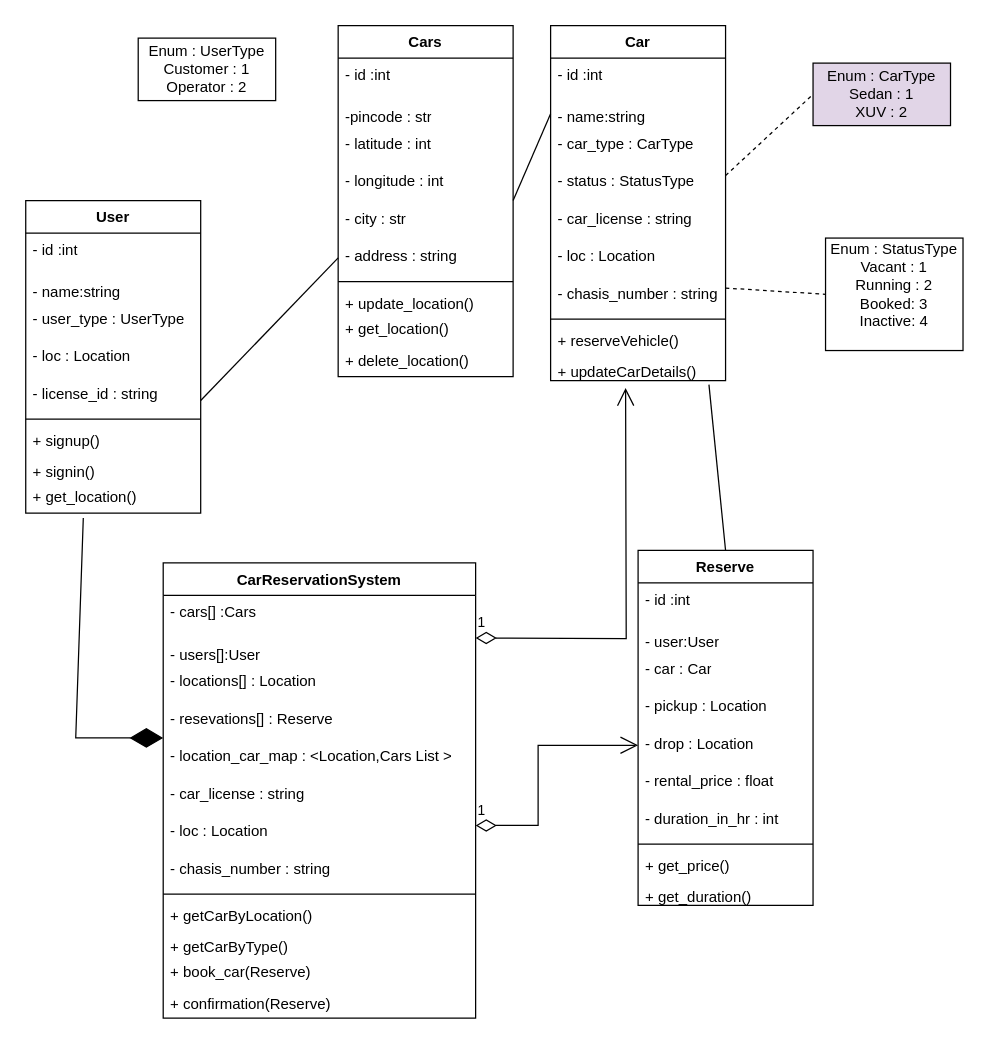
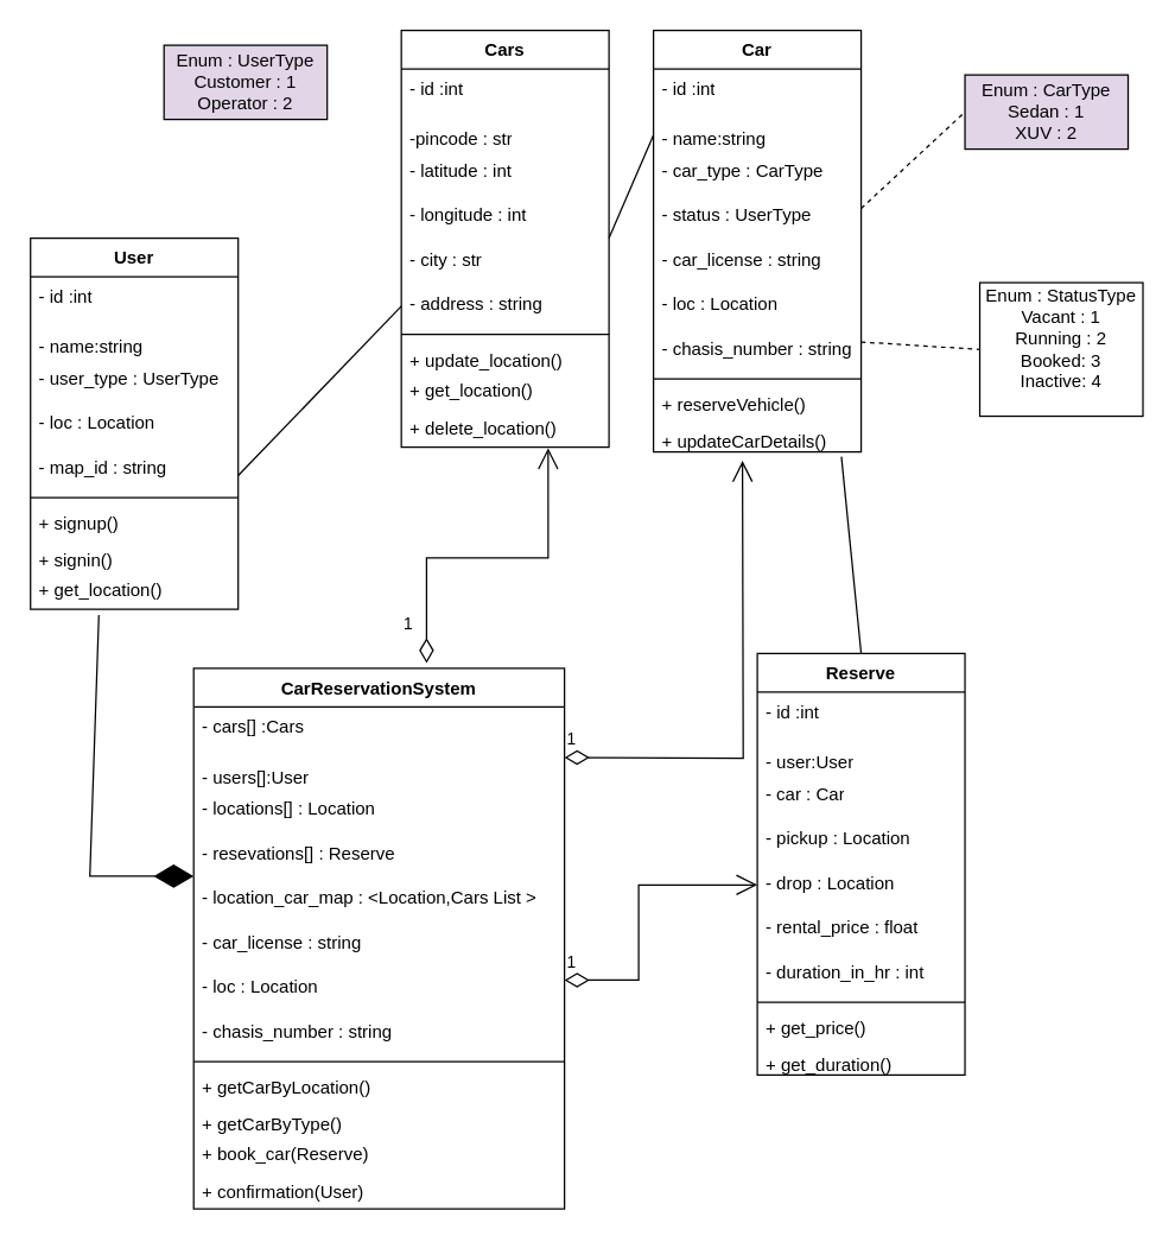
- <mxCell id="2" value="Enum : UserType&lt;br&gt;Customer : 1&lt;br&gt;Operator : 2" style="html=1;whiteSpace=wrap;" vertex="1" parent="1"><mxGeometry x="110" y="30" width="110" height="50" as="geometry" /></mxCell>
+ <mxCell id="2" value="Enum : UserType&lt;br&gt;Customer : 1&lt;br&gt;Operator : 2" style="html=1;whiteSpace=wrap;fillColor=#e1d5e7;" vertex="1" parent="1"><mxGeometry x="110" y="30" width="110" height="50" as="geometry" /></mxCell>
- <mxCell id="17" value="- status : StatusType" style="text;strokeColor=none;fillColor=none;align=left;verticalAlign=top;spacingLeft=4;spacingRight=4;overflow=hidden;rotatable=0;points=[[0,0.5],[1,0.5]];portConstraint=eastwest;whiteSpace=wrap;html=1;" vertex="1" parent="13"><mxGeometry y="110.88" width="140" height="30" as="geometry" /></mxCell>
+ <mxCell id="17" value="- status : UserType" style="text;strokeColor=none;fillColor=none;align=left;verticalAlign=top;spacingLeft=4;spacingRight=4;overflow=hidden;rotatable=0;points=[[0,0.5],[1,0.5]];portConstraint=eastwest;whiteSpace=wrap;html=1;" vertex="1" parent="13"><mxGeometry y="110.88" width="140" height="30" as="geometry" /></mxCell>
- <mxCell id="8" value="- license_id : string" style="text;strokeColor=none;fillColor=none;align=left;verticalAlign=top;spacingLeft=4;spacingRight=4;overflow=hidden;rotatable=0;points=[[0,0.5],[1,0.5]];portConstraint=eastwest;whiteSpace=wrap;html=1;" vertex="1" parent="3"><mxGeometry y="140.88" width="140" height="30" as="geometry" /></mxCell>
+ <mxCell id="8" value="- map_id : string" style="text;strokeColor=none;fillColor=none;align=left;verticalAlign=top;spacingLeft=4;spacingRight=4;overflow=hidden;rotatable=0;points=[[0,0.5],[1,0.5]];portConstraint=eastwest;whiteSpace=wrap;html=1;" vertex="1" parent="3"><mxGeometry y="140.88" width="140" height="30" as="geometry" /></mxCell>
+ <mxCell id="69" value="1" style="endArrow=open;html=1;endSize=12;startArrow=diamondThin;startSize=14;startFill=0;edgeStyle=orthogonalEdgeStyle;align=left;verticalAlign=bottom;rounded=0;entryX=0.707;entryY=1.024;entryDx=0;entryDy=0;entryPerimeter=0;exitX=0.628;exitY=-0.01;exitDx=0;exitDy=0;exitPerimeter=0;" edge="1" parent="1" source="37" target="34"><mxGeometry x="-0.856" y="17" relative="1" as="geometry"><mxPoint x="240" y="440" as="sourcePoint" /><mxPoint x="370" y="310" as="targetPoint" /><mxPoint y="-1" as="offset" /></mxGeometry></mxCell>
- <mxCell id="50" value="+ confirmation(Reserve)" style="text;strokeColor=none;fillColor=none;align=left;verticalAlign=top;spacingLeft=4;spacingRight=4;overflow=hidden;rotatable=0;points=[[0,0.5],[1,0.5]];portConstraint=eastwest;whiteSpace=wrap;html=1;" vertex="1" parent="37"><mxGeometry y="339.12" width="250" height="25.12" as="geometry" /></mxCell>
+ <mxCell id="50" value="+ confirmation(User)" style="text;strokeColor=none;fillColor=none;align=left;verticalAlign=top;spacingLeft=4;spacingRight=4;overflow=hidden;rotatable=0;points=[[0,0.5],[1,0.5]];portConstraint=eastwest;whiteSpace=wrap;html=1;" vertex="1" parent="37"><mxGeometry y="339.12" width="250" height="25.12" as="geometry" /></mxCell>
